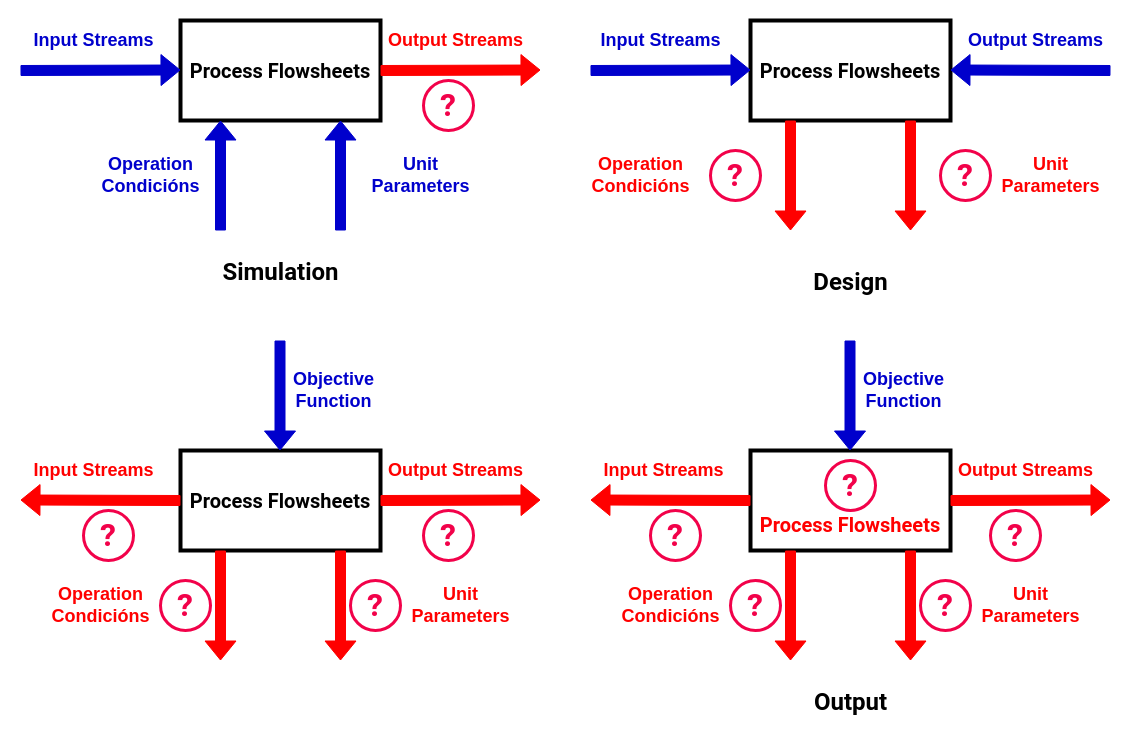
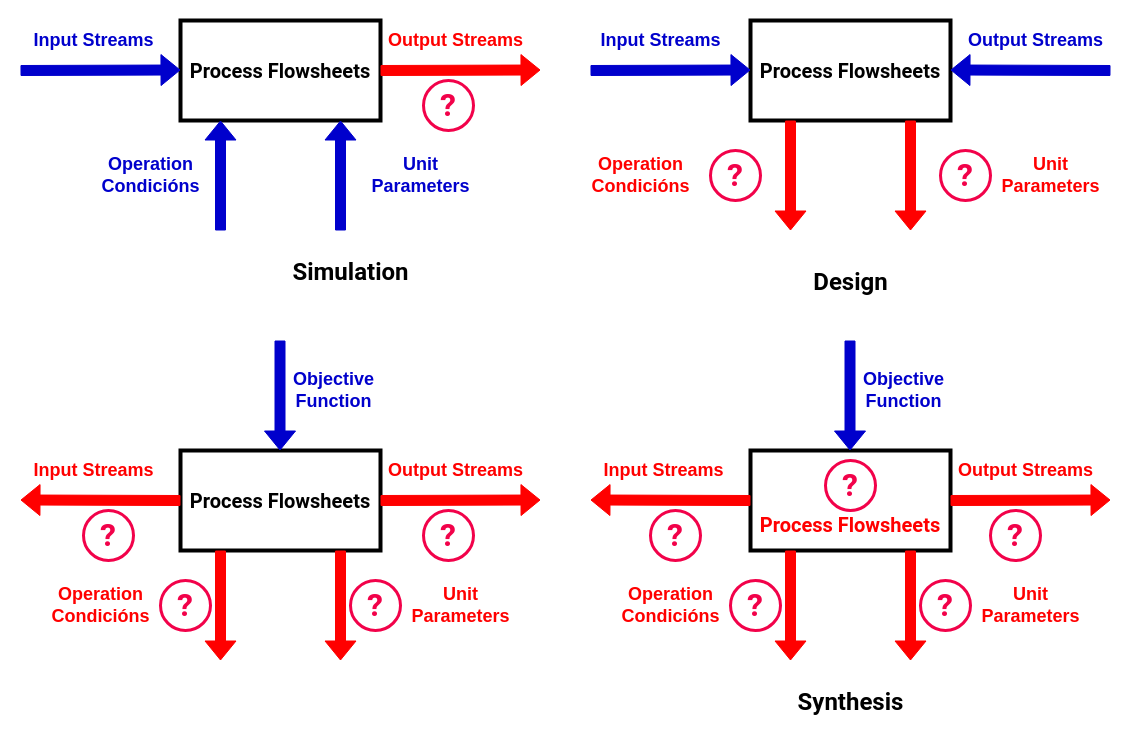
- <mxCell id="17" value="&lt;b&gt;&lt;font style=&quot;font-size: 24px;&quot;&gt;Simulation&lt;/font&gt;&lt;/b&gt;" style="text;html=1;align=center;verticalAlign=middle;resizable=0;points=[];autosize=1;strokeColor=none;fillColor=none;fontSize=32;fontFamily=Roboto;fontColor=#000000;" vertex="1" parent="1"><mxGeometry x="210" y="244" width="140" height="50" as="geometry" /></mxCell>
+ <mxCell id="17" value="&lt;b&gt;&lt;font style=&quot;font-size: 24px;&quot;&gt;Simulation&lt;/font&gt;&lt;/b&gt;" style="text;html=1;align=center;verticalAlign=middle;resizable=0;points=[];autosize=1;strokeColor=none;fillColor=none;fontSize=32;fontFamily=Roboto;fontColor=#000000;" vertex="1" parent="1"><mxGeometry x="280" y="244" width="140" height="50" as="geometry" /></mxCell>
- <mxCell id="44" value="&lt;b&gt;&lt;font style=&quot;font-size: 24px;&quot;&gt;Output&lt;/font&gt;&lt;/b&gt;" style="text;html=1;align=center;verticalAlign=middle;resizable=0;points=[];autosize=1;strokeColor=none;fillColor=none;fontSize=32;fontFamily=Roboto;fontColor=#000000;" vertex="1" parent="1"><mxGeometry x="785" y="674" width="130" height="50" as="geometry" /></mxCell>
+ <mxCell id="44" value="&lt;b&gt;&lt;font style=&quot;font-size: 24px;&quot;&gt;Synthesis&lt;/font&gt;&lt;/b&gt;" style="text;html=1;align=center;verticalAlign=middle;resizable=0;points=[];autosize=1;strokeColor=none;fillColor=none;fontSize=32;fontFamily=Roboto;fontColor=#000000;" vertex="1" parent="1"><mxGeometry x="785" y="674" width="130" height="50" as="geometry" /></mxCell>
